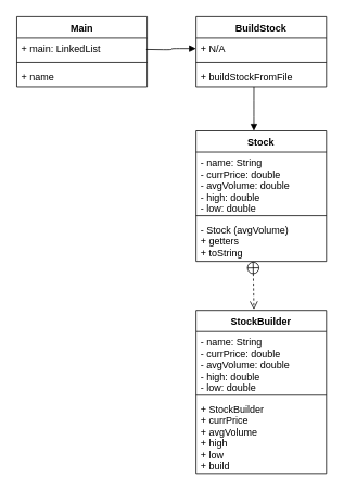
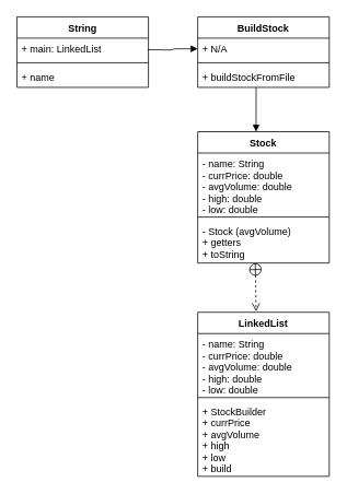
- <mxCell id="2" value="Main" style="swimlane;fontStyle=1;align=center;verticalAlign=top;childLayout=stackLayout;horizontal=1;startSize=26;horizontalStack=0;resizeParent=1;resizeParentMax=0;resizeLast=0;collapsible=1;marginBottom=0;" vertex="1" parent="1"><mxGeometry x="20" y="20" width="160" height="86" as="geometry" /></mxCell>
+ <mxCell id="2" value="String" style="swimlane;fontStyle=1;align=center;verticalAlign=top;childLayout=stackLayout;horizontal=1;startSize=26;horizontalStack=0;resizeParent=1;resizeParentMax=0;resizeLast=0;collapsible=1;marginBottom=0;" vertex="1" parent="1"><mxGeometry x="20" y="20" width="160" height="86" as="geometry" /></mxCell>
- <mxCell id="15" value="StockBuilder" style="swimlane;fontStyle=1;align=center;verticalAlign=top;childLayout=stackLayout;horizontal=1;startSize=26;horizontalStack=0;resizeParent=1;resizeParentMax=0;resizeLast=0;collapsible=1;marginBottom=0;" vertex="1" parent="1"><mxGeometry x="240" y="380" width="160" height="200" as="geometry" /></mxCell>
+ <mxCell id="15" value="LinkedList" style="swimlane;fontStyle=1;align=center;verticalAlign=top;childLayout=stackLayout;horizontal=1;startSize=26;horizontalStack=0;resizeParent=1;resizeParentMax=0;resizeLast=0;collapsible=1;marginBottom=0;" vertex="1" parent="1"><mxGeometry x="240" y="380" width="160" height="200" as="geometry" /></mxCell>
